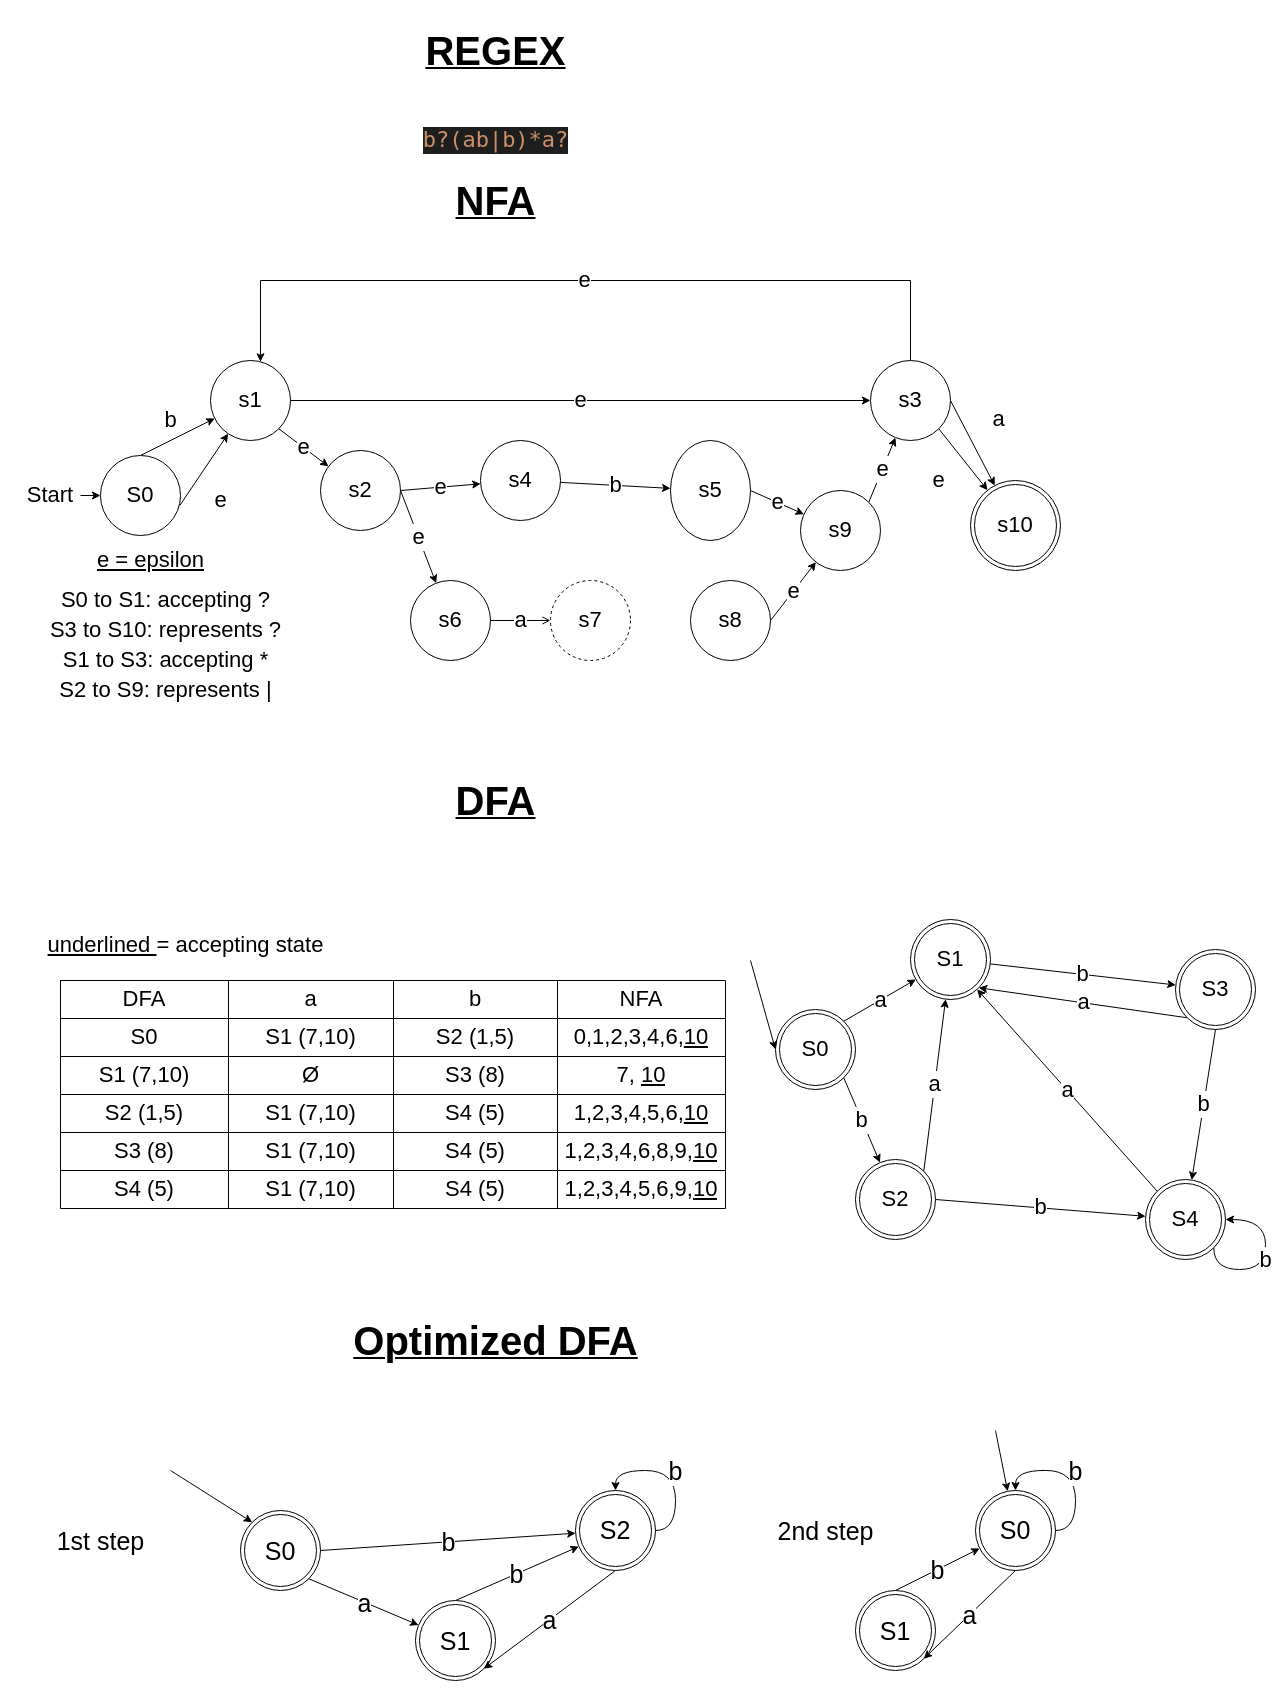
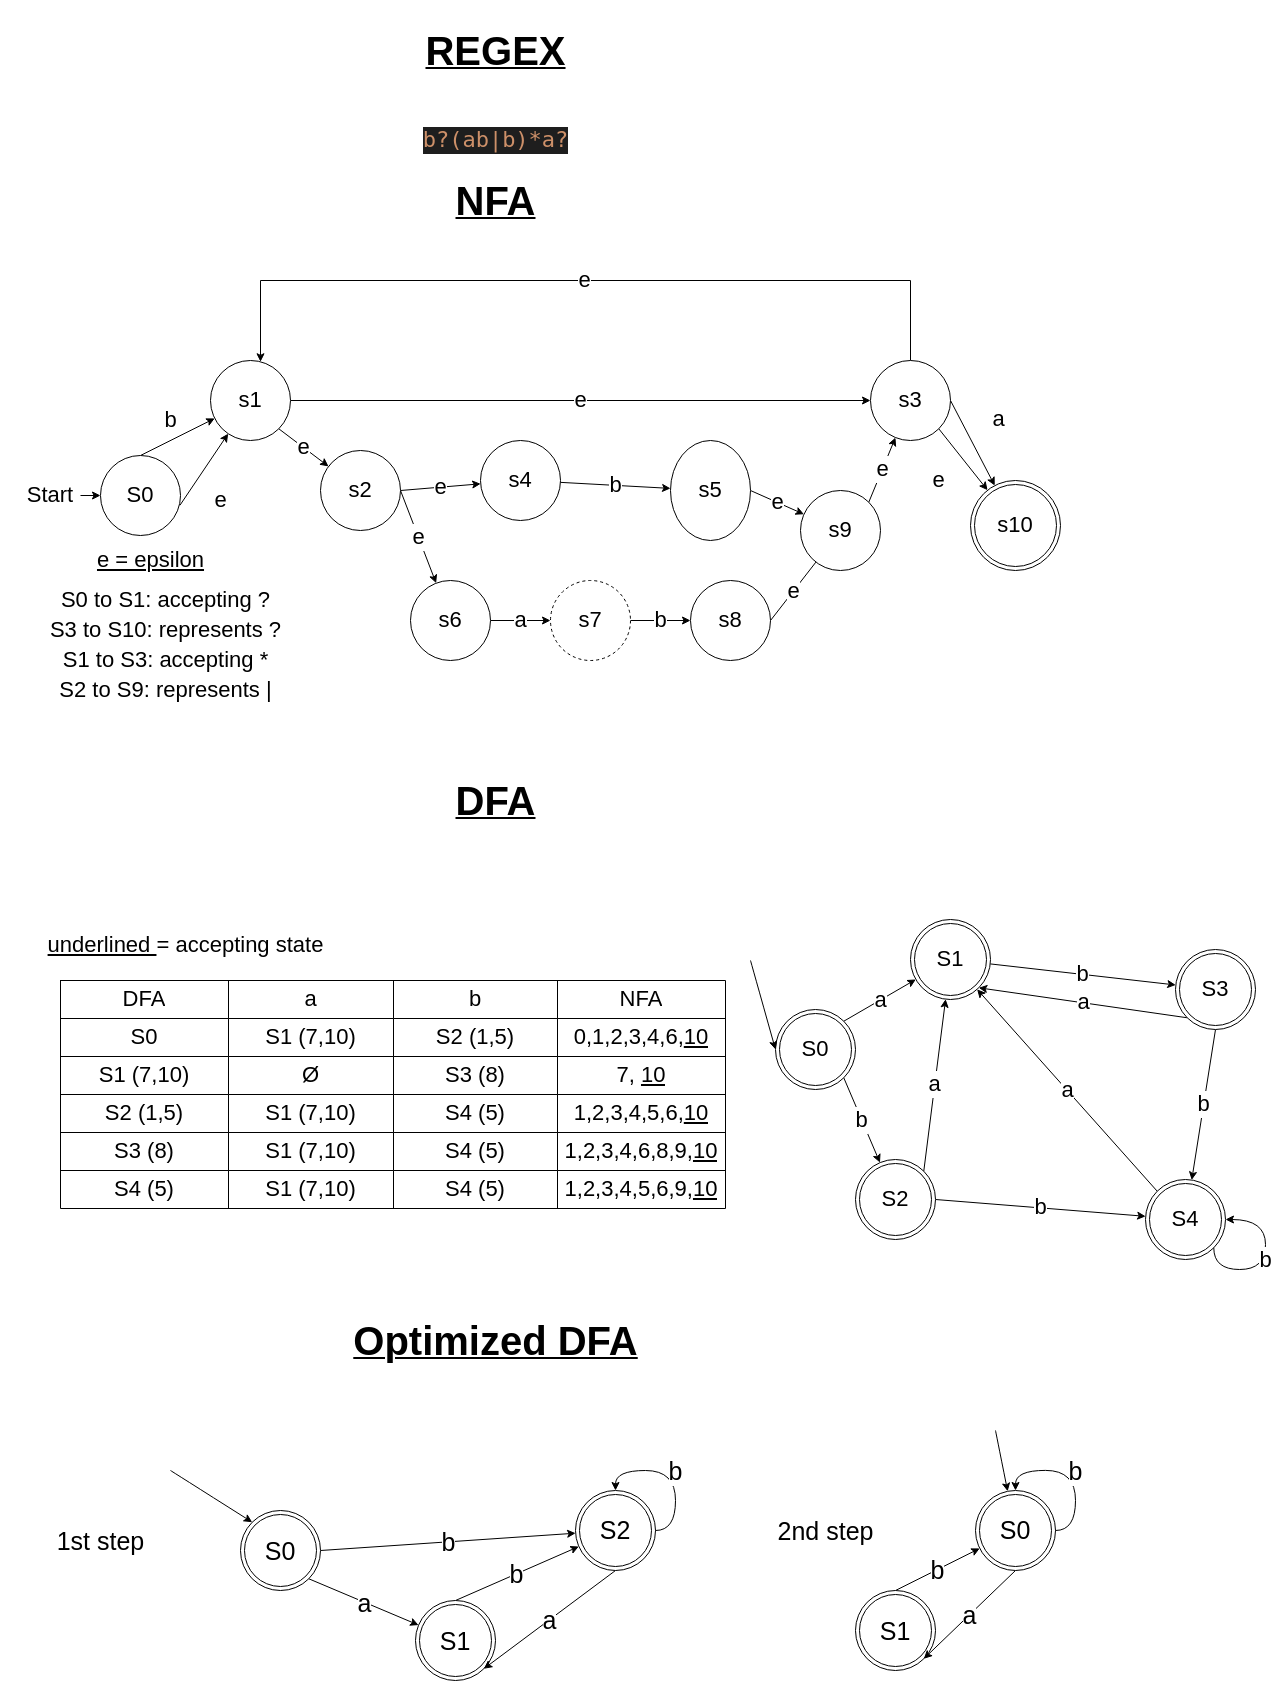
- <mxCell id="18" value="e" style="edgeStyle=none;rounded=0;orthogonalLoop=1;jettySize=auto;html=1;exitX=1;exitY=0.5;exitDx=0;exitDy=0;fontSize=22;" edge="1" parent="1" source="19" target="66"><mxGeometry relative="1" as="geometry"><mxPoint x="880" y="590" as="targetPoint" /></mxGeometry></mxCell>
+ <mxCell id="18" value="e" style="edgeStyle=none;rounded=0;orthogonalLoop=1;jettySize=auto;html=1;exitX=1;exitY=0.5;exitDx=0;exitDy=0;fontSize=22;endArrow=none;" edge="1" parent="1" source="19" target="66"><mxGeometry relative="1" as="geometry"><mxPoint x="880" y="590" as="targetPoint" /></mxGeometry></mxCell>
- <mxCell id="7" value="a" style="edgeStyle=none;rounded=0;orthogonalLoop=1;jettySize=auto;html=1;fontSize=22;endArrow=open;" edge="1" parent="1" source="61" target="13"><mxGeometry relative="1" as="geometry" /></mxCell>
+ <mxCell id="7" value="a" style="edgeStyle=none;rounded=0;orthogonalLoop=1;jettySize=auto;html=1;fontSize=22;" edge="1" parent="1" source="61" target="13"><mxGeometry relative="1" as="geometry" /></mxCell>
+ <mxCell id="12" value="b" style="edgeStyle=none;rounded=0;orthogonalLoop=1;jettySize=auto;html=1;exitX=1;exitY=0.5;exitDx=0;exitDy=0;fontSize=22;" edge="1" parent="1" source="13" target="19"><mxGeometry relative="1" as="geometry" /></mxCell>
